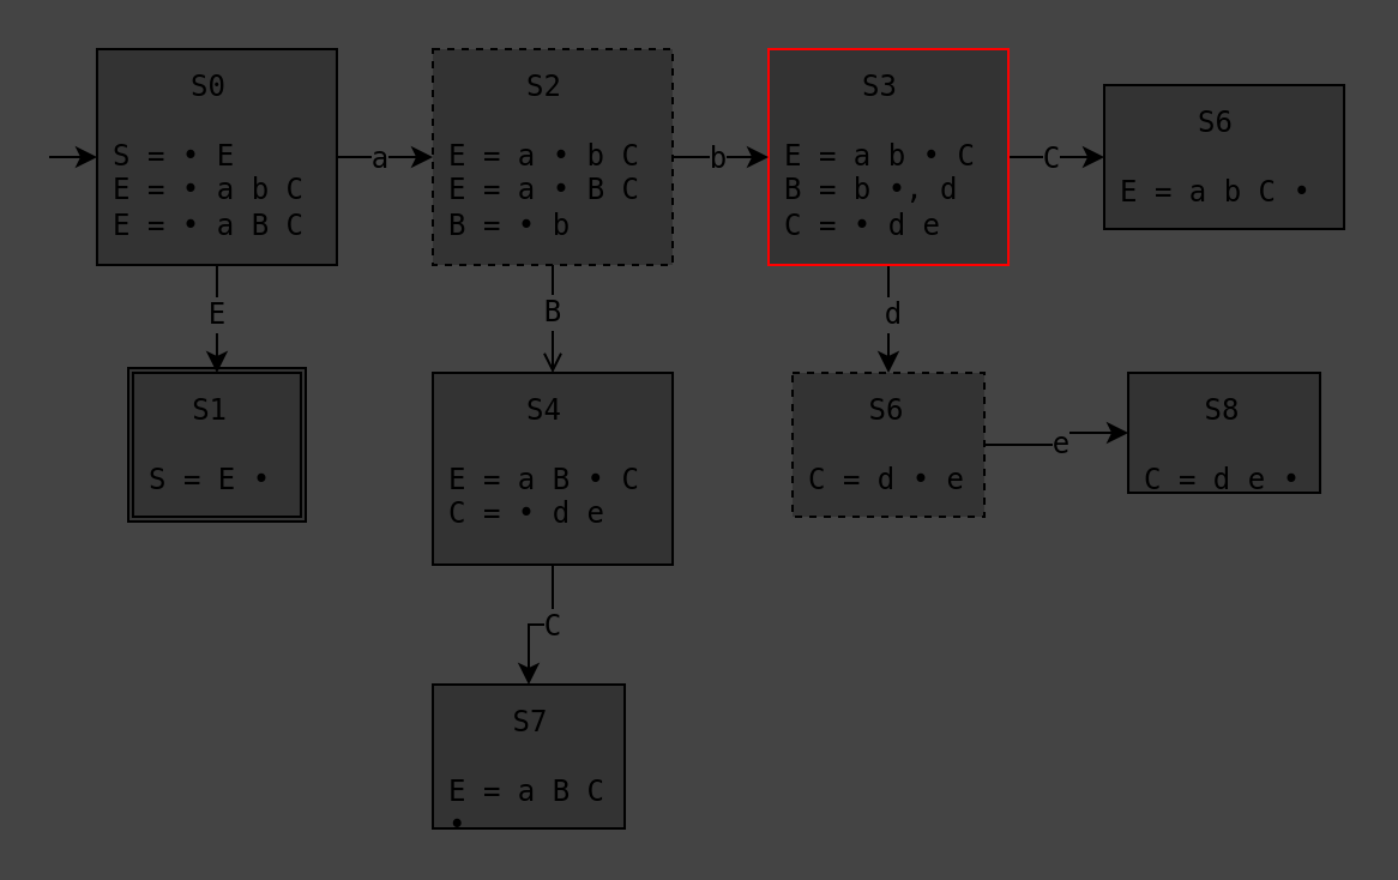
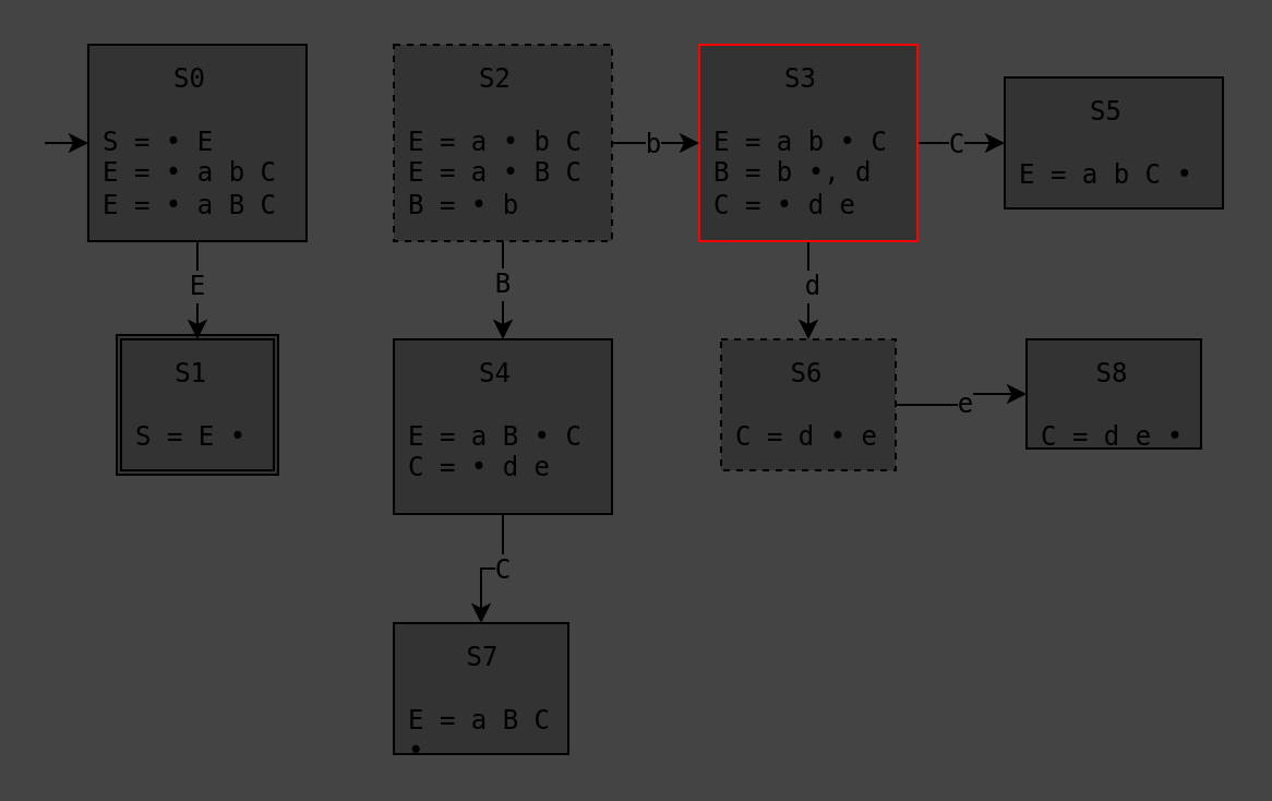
- <mxCell id="22" value="&lt;div style=&quot;text-align: center;&quot;&gt;S6&lt;/div&gt;&lt;div&gt;&lt;br&gt;&lt;/div&gt;E = a b C •" style="rounded=0;whiteSpace=wrap;html=1;fontFamily=monospace;align=left;spacing=7;verticalAlign=top;spacingTop=-3;fillColor=#333333;" parent="1" vertex="1"><mxGeometry x="460" y="35" width="100.02" height="60" as="geometry" /></mxCell>
+ <mxCell id="22" value="&lt;div style=&quot;text-align: center;&quot;&gt;S5&lt;/div&gt;&lt;div&gt;&lt;br&gt;&lt;/div&gt;E = a b C •" style="rounded=0;whiteSpace=wrap;html=1;fontFamily=monospace;align=left;spacing=7;verticalAlign=top;spacingTop=-3;fillColor=#333333;" parent="1" vertex="1"><mxGeometry x="460" y="35" width="100.02" height="60" as="geometry" /></mxCell>
- <mxCell id="3" style="edgeStyle=orthogonalEdgeStyle;rounded=0;orthogonalLoop=1;jettySize=auto;html=1;fontFamily=monospace;fontSize=12;fontColor=default;" parent="1" source="7" target="21" edge="1"><mxGeometry relative="1" as="geometry"><Array as="points" /></mxGeometry></mxCell>
- <mxCell id="4" value="a" style="edgeLabel;html=1;align=center;verticalAlign=middle;resizable=0;points=[];rounded=0;strokeColor=default;spacing=10;fontFamily=monospace;fontSize=12;fontColor=default;fillColor=default;labelBackgroundColor=#444444;" parent="3" vertex="1" connectable="0"><mxGeometry x="-0.02" relative="1" as="geometry"><mxPoint x="-2" as="offset" /></mxGeometry></mxCell>
- <mxCell id="19" style="edgeStyle=orthogonalEdgeStyle;rounded=0;orthogonalLoop=1;jettySize=auto;html=1;endArrow=open;" parent="1" source="21" target="11" edge="1"><mxGeometry relative="1" as="geometry" /></mxCell>
+ <mxCell id="19" style="edgeStyle=orthogonalEdgeStyle;rounded=0;orthogonalLoop=1;jettySize=auto;html=1;" parent="1" source="21" target="11" edge="1"><mxGeometry relative="1" as="geometry" /></mxCell>
